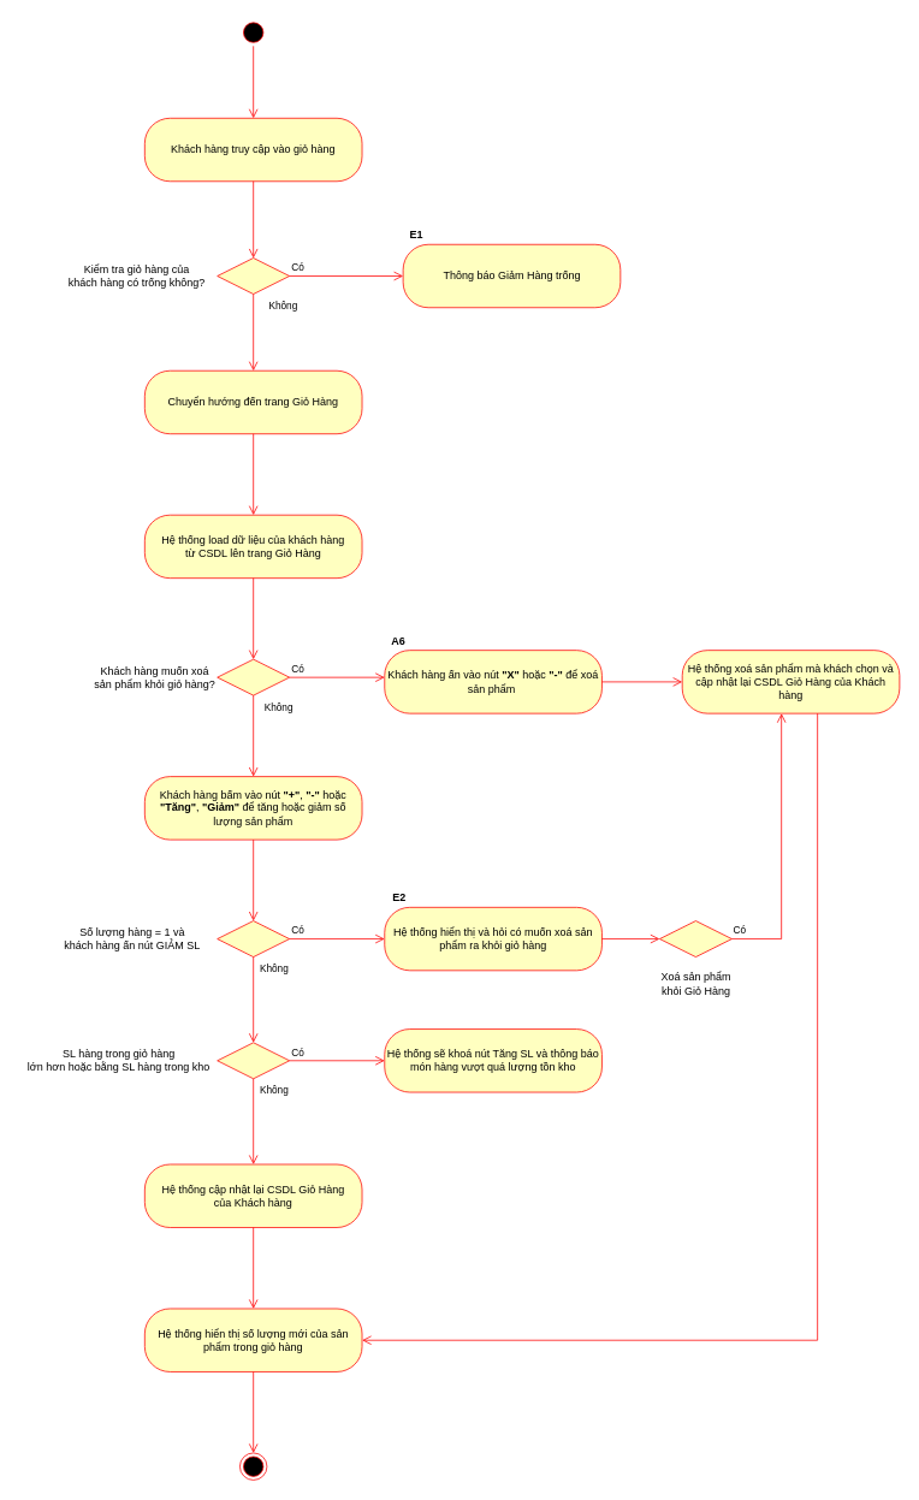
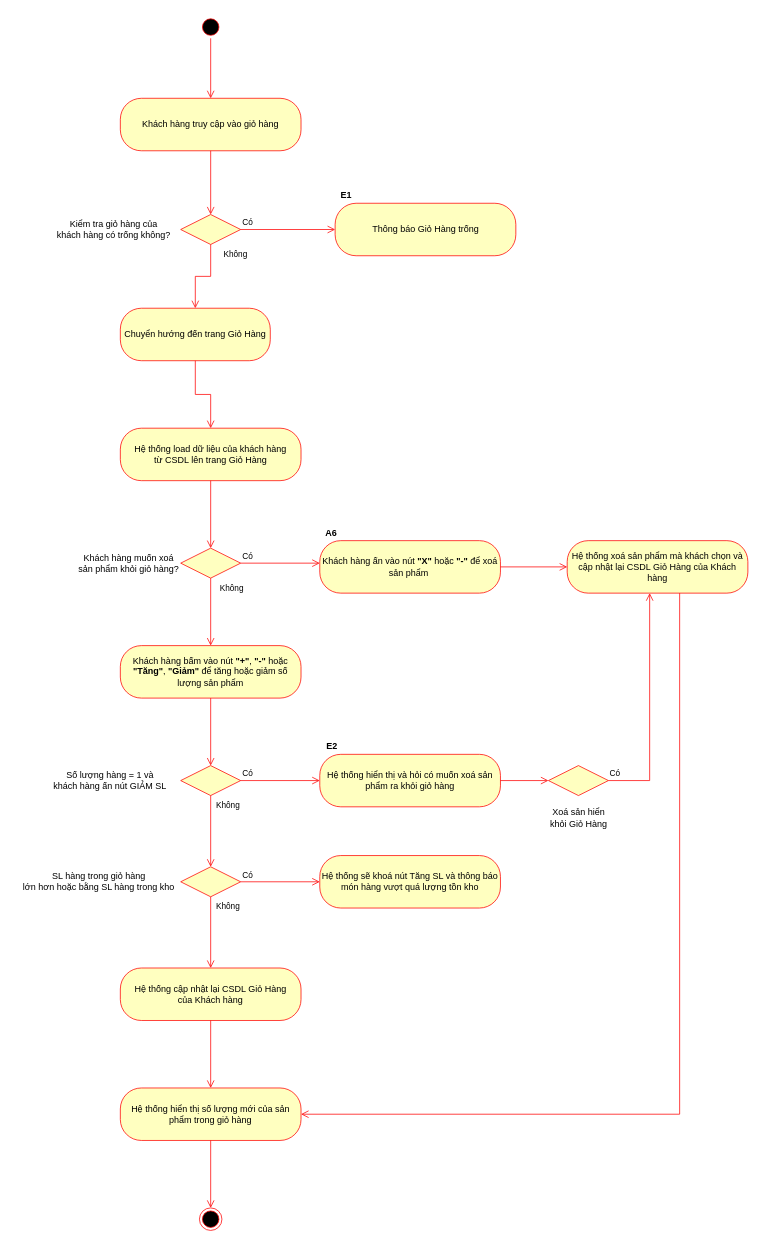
- <mxCell id="12" value="Thông báo Giảm Hàng trống" style="rounded=1;whiteSpace=wrap;html=1;arcSize=40;fontColor=#000000;fillColor=#ffffc0;strokeColor=#ff0000;" vertex="1" parent="1"><mxGeometry x="446.5" y="270" width="241" height="70" as="geometry" /></mxCell>
+ <mxCell id="12" value="Thông báo Giỏ Hàng trống" style="rounded=1;whiteSpace=wrap;html=1;arcSize=40;fontColor=#000000;fillColor=#ffffc0;strokeColor=#ff0000;" vertex="1" parent="1"><mxGeometry x="446.5" y="270" width="241" height="70" as="geometry" /></mxCell>
- <mxCell id="11" value="Chuyển hướng đến trang Giỏ Hàng" style="rounded=1;whiteSpace=wrap;html=1;arcSize=40;fontColor=#000000;fillColor=#ffffc0;strokeColor=#ff0000;" vertex="1" parent="1"><mxGeometry x="160" y="410" width="241" height="70" as="geometry" /></mxCell>
+ <mxCell id="11" value="Chuyển hướng đến trang Giỏ Hàng" style="rounded=1;whiteSpace=wrap;html=1;arcSize=40;fontColor=#000000;fillColor=#ffffc0;strokeColor=#ff0000;" vertex="1" parent="1"><mxGeometry x="160" y="410" width="200" height="70" as="geometry" /></mxCell>
- <mxCell id="38" value="Xoá sản phẩm&lt;br&gt;khỏi Giỏ Hàng" style="text;html=1;align=center;verticalAlign=middle;resizable=0;points=[];autosize=1;strokeColor=none;fillColor=none;" vertex="1" parent="1"><mxGeometry x="726" y="1075" width="90" height="30" as="geometry" /></mxCell>
+ <mxCell id="38" value="Xoá sản hiển&lt;br&gt;khỏi Giỏ Hàng" style="text;html=1;align=center;verticalAlign=middle;resizable=0;points=[];autosize=1;strokeColor=none;fillColor=none;" vertex="1" parent="1"><mxGeometry x="726" y="1075" width="90" height="30" as="geometry" /></mxCell>
